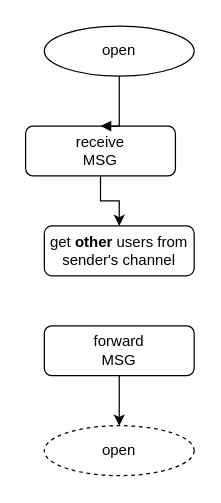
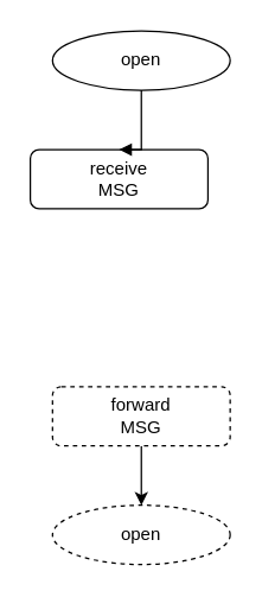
- <mxCell id="2" value="" style="edgeStyle=orthogonalEdgeStyle;rounded=0;orthogonalLoop=1;jettySize=auto;html=1;" edge="1" parent="1" source="3" target="9"><mxGeometry relative="1" as="geometry" /></mxCell>
- <mxCell id="9" value="get &lt;b&gt;other&lt;/b&gt; users from sender's channel" style="whiteSpace=wrap;html=1;rounded=1;glass=0;strokeWidth=1;shadow=0;" vertex="1" parent="1"><mxGeometry x="35" y="180" width="120" height="40" as="geometry" /></mxCell>
- <mxCell id="8" value="forward&lt;br&gt;MSG" style="rounded=1;whiteSpace=wrap;html=1;fontSize=12;glass=0;strokeWidth=1;shadow=0;" vertex="1" parent="1"><mxGeometry x="35" y="260" width="120" height="40" as="geometry" /></mxCell>
+ <mxCell id="8" value="forward&lt;br&gt;MSG" style="rounded=1;whiteSpace=wrap;html=1;fontSize=12;glass=0;strokeWidth=1;shadow=0;dashed=1;" vertex="1" parent="1"><mxGeometry x="35" y="260" width="120" height="40" as="geometry" /></mxCell>
